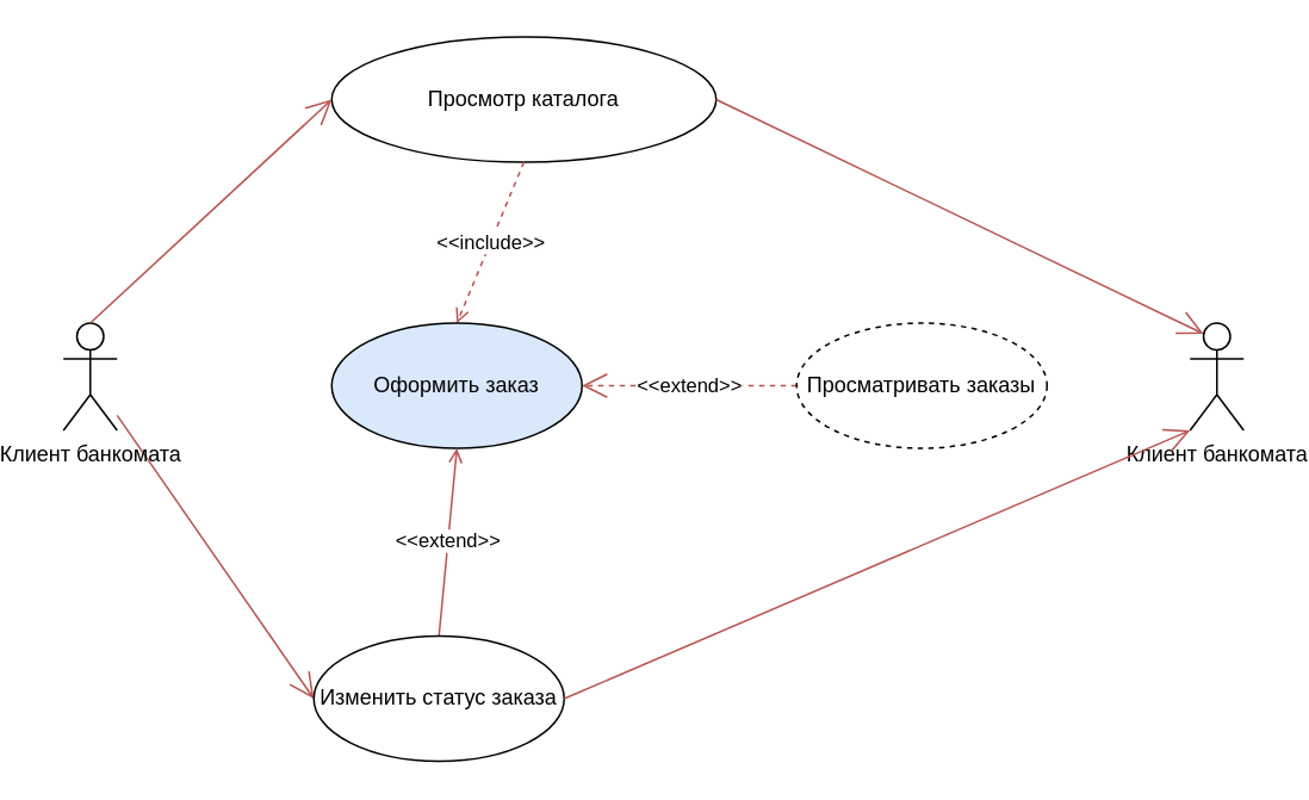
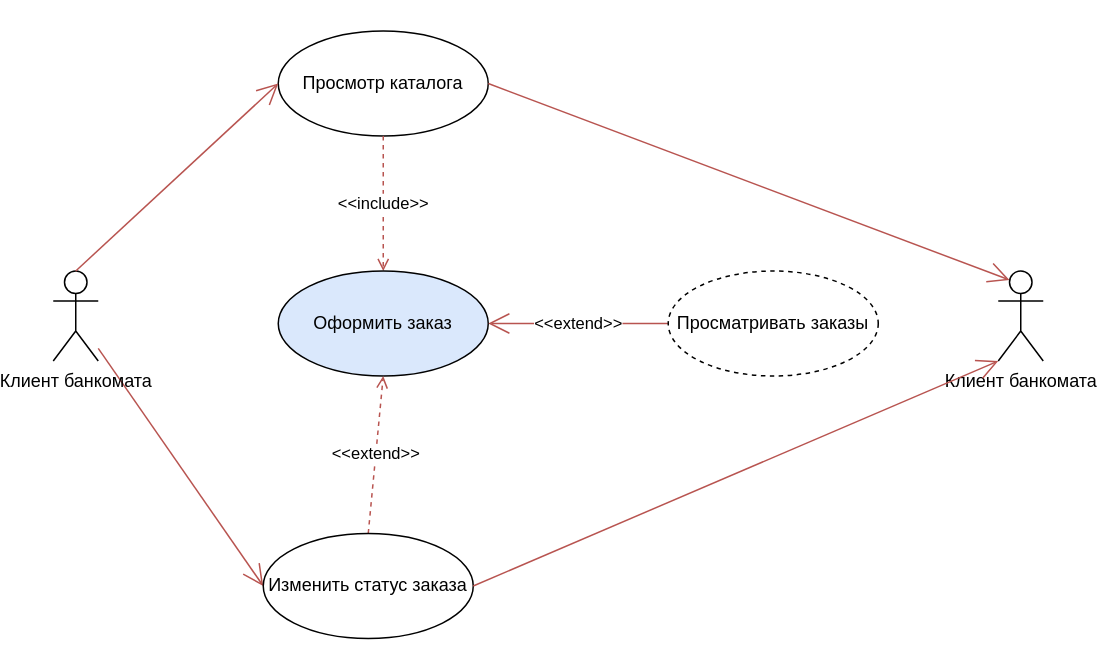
- <mxCell id="4" value="Просмотр каталога" style="ellipse;whiteSpace=wrap;html=1;" parent="1" vertex="1"><mxGeometry x="170" y="20" width="215" height="70" as="geometry" /></mxCell>
+ <mxCell id="4" value="Просмотр каталога" style="ellipse;whiteSpace=wrap;html=1;" parent="1" vertex="1"><mxGeometry x="170" y="20" width="140" height="70" as="geometry" /></mxCell>
- <mxCell id="10" value="&amp;lt;&amp;lt;extend&amp;gt;&amp;gt;" style="edgeStyle=none;rounded=1;orthogonalLoop=1;jettySize=auto;html=1;entryX=1;entryY=0.5;entryDx=0;entryDy=0;startSize=6;endArrow=open;endFill=0;endSize=12;fillColor=#f8cecc;strokeColor=#b85450;dashed=1;" edge="1" parent="1" source="11" target="6"><mxGeometry relative="1" as="geometry" /></mxCell>
+ <mxCell id="10" value="&amp;lt;&amp;lt;extend&amp;gt;&amp;gt;" style="edgeStyle=none;rounded=1;orthogonalLoop=1;jettySize=auto;html=1;entryX=1;entryY=0.5;entryDx=0;entryDy=0;startSize=6;endArrow=open;endFill=0;endSize=12;fillColor=#f8cecc;strokeColor=#b85450;dashed=0;" edge="1" parent="1" source="11" target="6"><mxGeometry relative="1" as="geometry" /></mxCell>
- <mxCell id="7" value="&amp;lt;&amp;lt;extend&amp;gt;&amp;gt;" style="edgeStyle=none;rounded=0;orthogonalLoop=1;jettySize=auto;html=1;exitX=0.5;exitY=0;exitDx=0;exitDy=0;endArrow=open;endFill=0;dashed=0;entryX=0.5;entryY=1;entryDx=0;entryDy=0;fillColor=#f8cecc;strokeColor=#b85450;" parent="1" source="8" target="6" edge="1"><mxGeometry relative="1" as="geometry"><mxPoint x="300" y="310" as="targetPoint" /></mxGeometry></mxCell>
+ <mxCell id="7" value="&amp;lt;&amp;lt;extend&amp;gt;&amp;gt;" style="edgeStyle=none;rounded=0;orthogonalLoop=1;jettySize=auto;html=1;exitX=0.5;exitY=0;exitDx=0;exitDy=0;endArrow=open;endFill=0;dashed=1;entryX=0.5;entryY=1;entryDx=0;entryDy=0;fillColor=#f8cecc;strokeColor=#b85450;" parent="1" source="8" target="6" edge="1"><mxGeometry relative="1" as="geometry"><mxPoint x="300" y="310" as="targetPoint" /></mxGeometry></mxCell>
